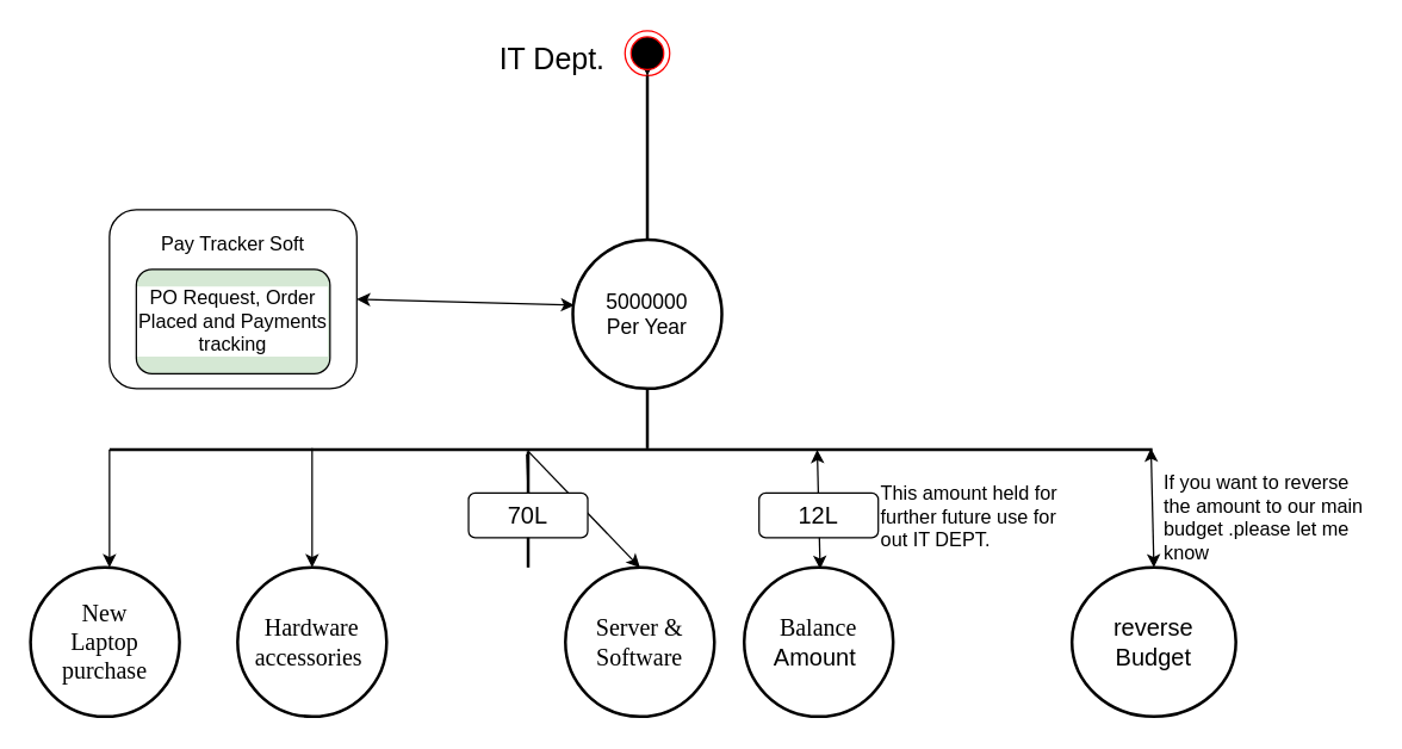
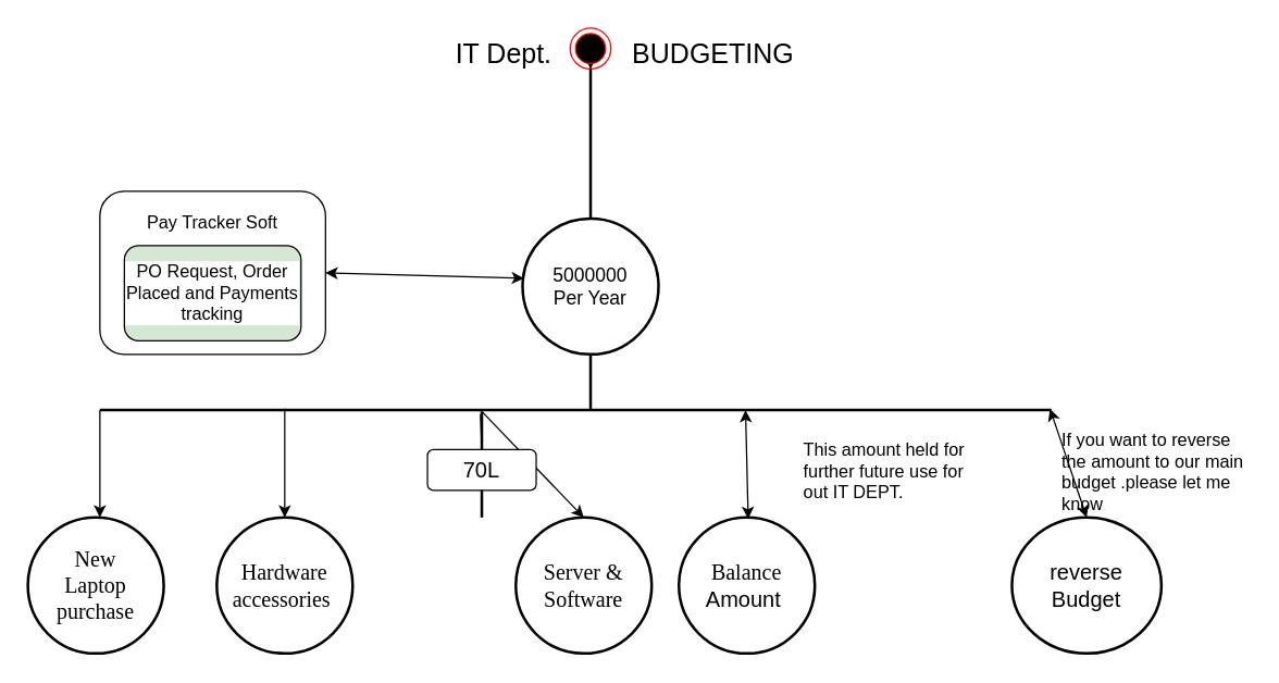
+ <mxCell id="7" value="BUDGETING" style="text;strokeColor=none;fillColor=none;spacingLeft=4;spacingRight=4;overflow=hidden;rotatable=0;points=[[0,0.5],[1,0.5]];portConstraint=eastwest;fontSize=20;labelBackgroundColor=none;fontColor=#000000;" vertex="1" parent="1"><mxGeometry x="459" y="20" width="130" height="30" as="geometry" /></mxCell>
- <mxCell id="19" value="12L" style="rounded=1;whiteSpace=wrap;html=1;labelBackgroundColor=none;fontSize=16;fontColor=#000000;strokeColor=#000000;fillColor=#FFFFFF;" vertex="1" parent="1"><mxGeometry x="509" y="330" width="80" height="30" as="geometry" /></mxCell>
- <mxCell id="15" value="&lt;span style=&quot;text-align: left; font-size: 16px;&quot;&gt;&amp;nbsp;reverse&amp;nbsp;&lt;br&gt;Budget&lt;/span&gt;" style="strokeWidth=2;html=1;shape=mxgraph.flowchart.start_2;whiteSpace=wrap;fontSize=16;" vertex="1" parent="1"><mxGeometry x="719" y="380" width="110" height="100" as="geometry" /></mxCell>
+ <mxCell id="15" value="&lt;span style=&quot;text-align: left; font-size: 16px;&quot;&gt;&amp;nbsp;reverse&amp;nbsp;&lt;br&gt;Budget&lt;/span&gt;" style="strokeWidth=2;html=1;shape=mxgraph.flowchart.start_2;whiteSpace=wrap;fontSize=16;" vertex="1" parent="1"><mxGeometry x="744" y="380" width="110" height="100" as="geometry" /></mxCell>
